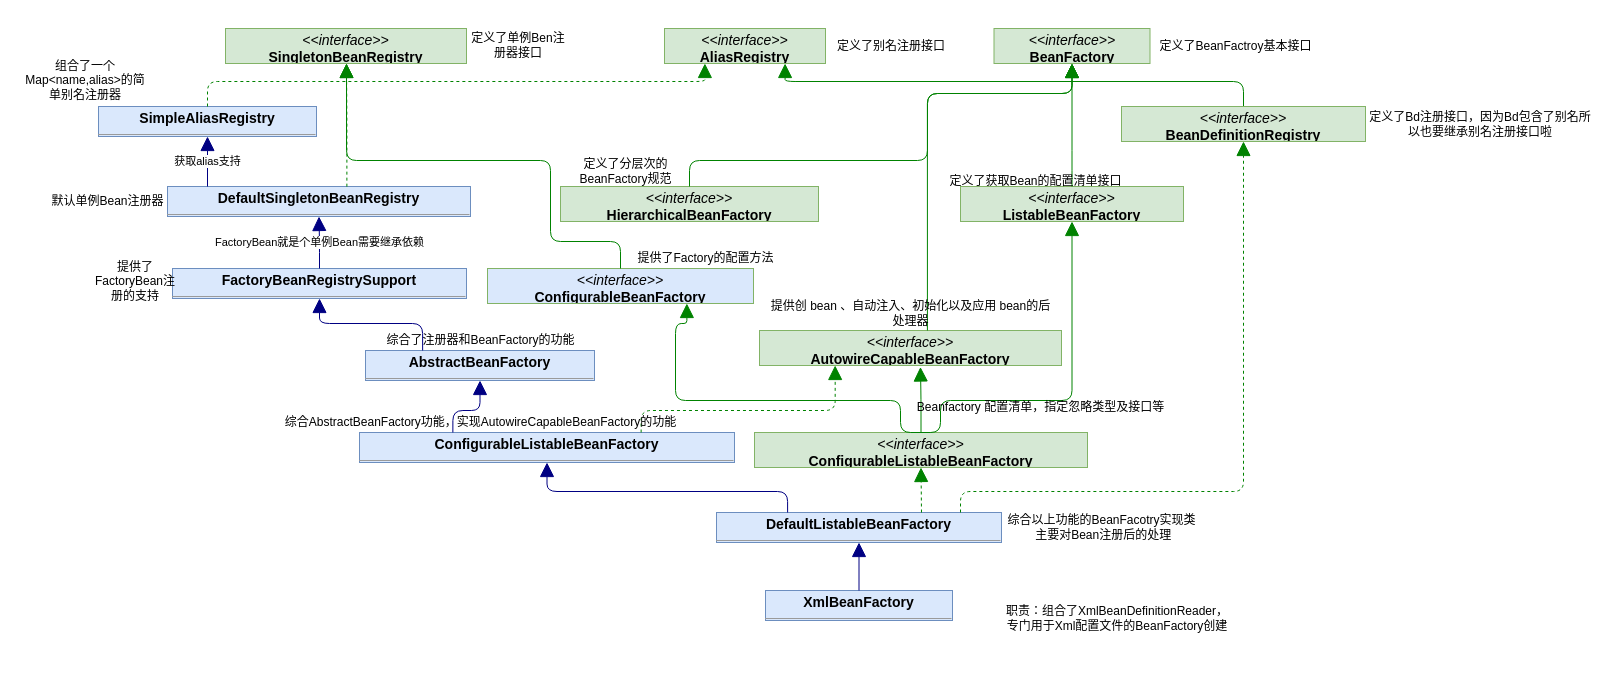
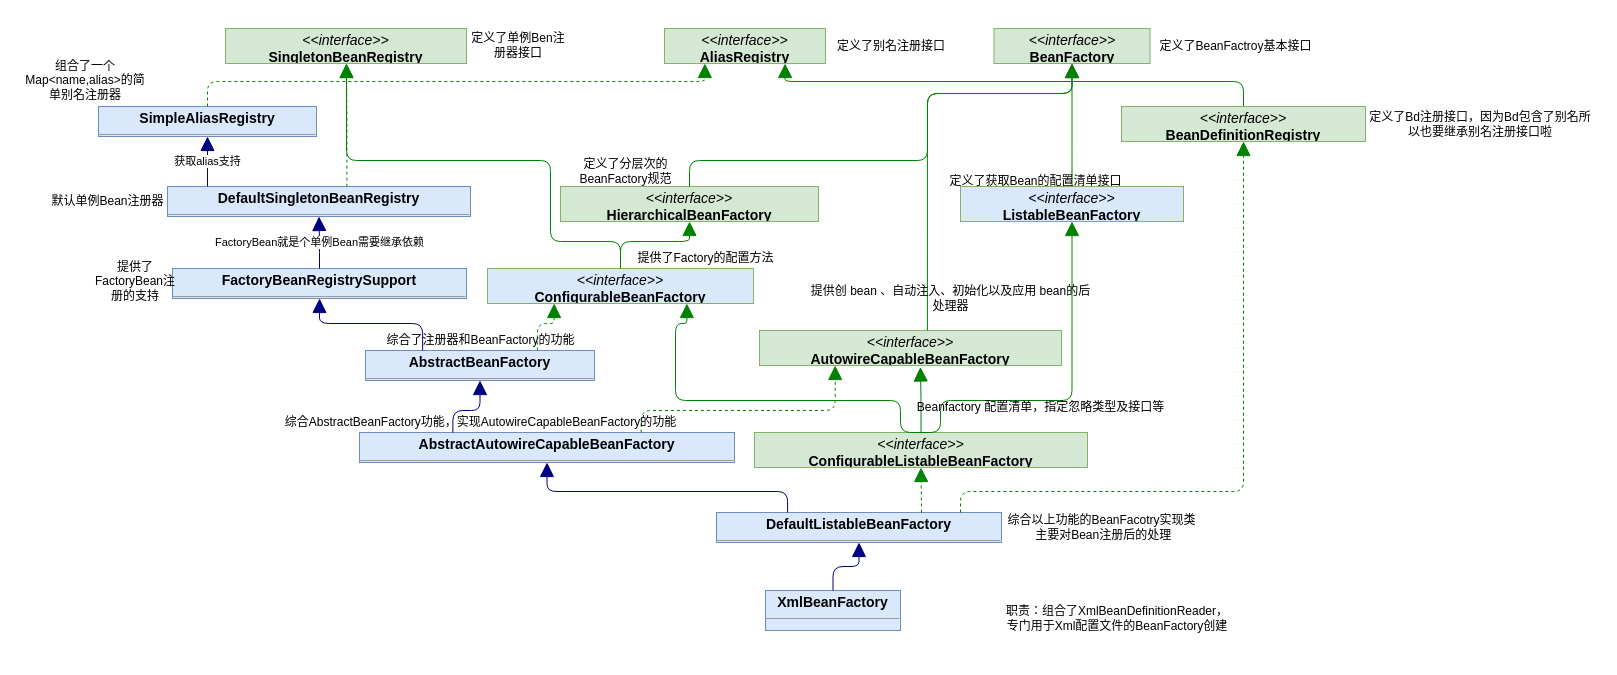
- <mxCell id="11" value="&lt;p style=&quot;margin:0px;margin-top:4px;text-align:center;&quot;&gt;&lt;i&gt;&amp;lt;&amp;lt;interface&amp;gt;&amp;gt;&lt;/i&gt;&lt;br/&gt;&lt;b&gt;ListableBeanFactory&lt;/b&gt;&lt;/p&gt;&lt;hr size=&quot;1&quot;/&gt;" style="verticalAlign=top;align=left;overflow=fill;fontSize=14;fontFamily=Helvetica;html=1;rounded=0;shadow=0;comic=0;labelBackgroundColor=none;strokeWidth=1;fillColor=#d5e8d4;strokeColor=#82b366;" parent="1" vertex="1"><mxGeometry x="960" y="186" width="223" height="35" as="geometry" /></mxCell>
+ <mxCell id="11" value="&lt;p style=&quot;margin:0px;margin-top:4px;text-align:center;&quot;&gt;&lt;i&gt;&amp;lt;&amp;lt;interface&amp;gt;&amp;gt;&lt;/i&gt;&lt;br/&gt;&lt;b&gt;ListableBeanFactory&lt;/b&gt;&lt;/p&gt;&lt;hr size=&quot;1&quot;/&gt;" style="verticalAlign=top;align=left;overflow=fill;fontSize=14;fontFamily=Helvetica;html=1;rounded=0;shadow=0;comic=0;labelBackgroundColor=none;strokeWidth=1;fillColor=#dae8fc;strokeColor=#82b366;" parent="1" vertex="1"><mxGeometry x="960" y="186" width="223" height="35" as="geometry" /></mxCell>
+ <mxCell id="20" value="" style="html=1;rounded=1;edgeStyle=orthogonalEdgeStyle;dashed=0;startArrow=none;endArrow=block;endSize=12;strokeColor=#008200;exitX=0.500;exitY=0.001;exitDx=0;exitDy=0;entryX=0.500;entryY=1.001;entryDx=0;entryDy=0;" parent="1" source="5" target="10" edge="1"><mxGeometry width="50" height="50" relative="1" as="geometry"><Array as="points"><mxPoint x="620" y="241" /><mxPoint x="689" y="241" /></Array></mxGeometry></mxCell>
- <mxCell id="54" value="&lt;div&gt;提供创 bean 、自动注入、初始化以及应用 bean的后&lt;/div&gt;&lt;div&gt;处理器&lt;/div&gt;" style="text;html=1;align=center;verticalAlign=middle;resizable=0;points=[];autosize=1;strokeColor=none;fillColor=none;" vertex="1" parent="1"><mxGeometry x="765" y="298" width="290" height="30" as="geometry" /></mxCell>
+ <mxCell id="54" value="&lt;div&gt;提供创 bean 、自动注入、初始化以及应用 bean的后&lt;/div&gt;&lt;div&gt;处理器&lt;/div&gt;" style="text;html=1;align=center;verticalAlign=middle;resizable=0;points=[];autosize=1;strokeColor=none;fillColor=none;" vertex="1" parent="1"><mxGeometry x="805" y="283" width="290" height="30" as="geometry" /></mxCell>
+ <mxCell id="16" value="" style="html=1;rounded=1;edgeStyle=orthogonalEdgeStyle;dashed=1;startArrow=none;endArrow=block;endSize=12;strokeColor=#008200;exitX=0.750;exitY=0.001;exitDx=0;exitDy=0;entryX=0.250;entryY=1.001;entryDx=0;entryDy=0;" parent="1" source="3" target="5" edge="1"><mxGeometry width="50" height="50" relative="1" as="geometry"><Array as="points"><mxPoint x="536" y="323" /><mxPoint x="553" y="323" /></Array></mxGeometry></mxCell>
- <mxCell id="2" value="&lt;p style=&quot;margin:0px;margin-top:4px;text-align:center;&quot;&gt;&lt;b&gt;ConfigurableListableBeanFactory&lt;/b&gt;&lt;/p&gt;&lt;hr size=&quot;1&quot;/&gt;" style="verticalAlign=top;align=left;overflow=fill;fontSize=14;fontFamily=Helvetica;html=1;rounded=0;shadow=0;comic=0;labelBackgroundColor=none;strokeWidth=1;fillColor=#dae8fc;strokeColor=#6c8ebf;" parent="1" vertex="1"><mxGeometry x="359" y="432" width="375" height="30" as="geometry" /></mxCell>
+ <mxCell id="2" value="&lt;p style=&quot;margin:0px;margin-top:4px;text-align:center;&quot;&gt;&lt;b&gt;AbstractAutowireCapableBeanFactory&lt;/b&gt;&lt;/p&gt;&lt;hr size=&quot;1&quot;/&gt;" style="verticalAlign=top;align=left;overflow=fill;fontSize=14;fontFamily=Helvetica;html=1;rounded=0;shadow=0;comic=0;labelBackgroundColor=none;strokeWidth=1;fillColor=#dae8fc;strokeColor=#6c8ebf;" parent="1" vertex="1"><mxGeometry x="359" y="432" width="375" height="30" as="geometry" /></mxCell>
- <mxCell id="13" value="&lt;p style=&quot;margin:0px;margin-top:4px;text-align:center;&quot;&gt;&lt;b&gt;XmlBeanFactory&lt;/b&gt;&lt;/p&gt;&lt;hr size=&quot;1&quot;/&gt;" style="verticalAlign=top;align=left;overflow=fill;fontSize=14;fontFamily=Helvetica;html=1;rounded=0;shadow=0;comic=0;labelBackgroundColor=none;strokeWidth=1;fillColor=#dae8fc;strokeColor=#6c8ebf;" parent="1" vertex="1"><mxGeometry x="765" y="590" width="187" height="30" as="geometry" /></mxCell>
+ <mxCell id="13" value="&lt;p style=&quot;margin:0px;margin-top:4px;text-align:center;&quot;&gt;&lt;b&gt;XmlBeanFactory&lt;/b&gt;&lt;/p&gt;&lt;hr size=&quot;1&quot;/&gt;" style="verticalAlign=top;align=left;overflow=fill;fontSize=14;fontFamily=Helvetica;html=1;rounded=0;shadow=0;comic=0;labelBackgroundColor=none;strokeWidth=1;fillColor=#dae8fc;strokeColor=#6c8ebf;" parent="1" vertex="1"><mxGeometry x="765" y="590" width="135" height="40" as="geometry" /></mxCell>
